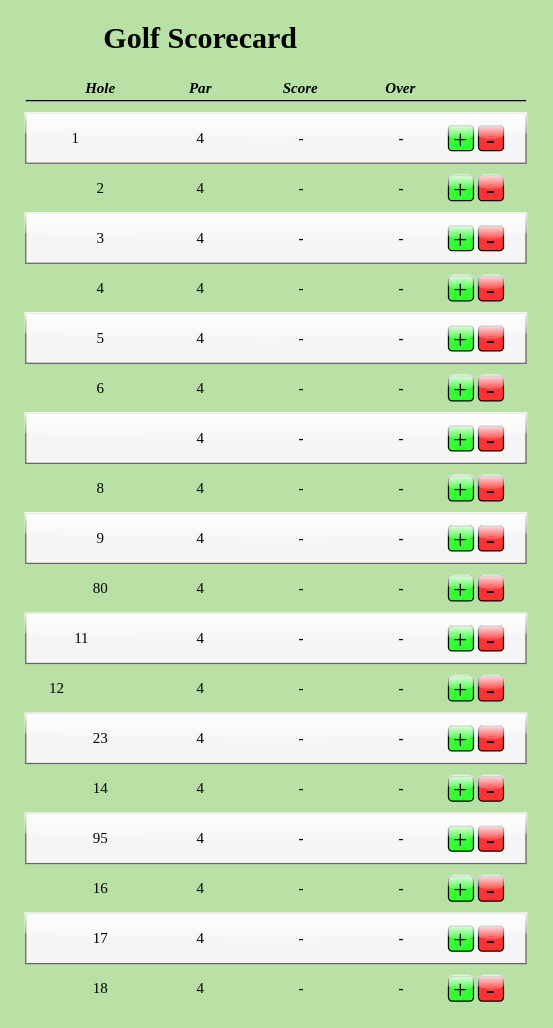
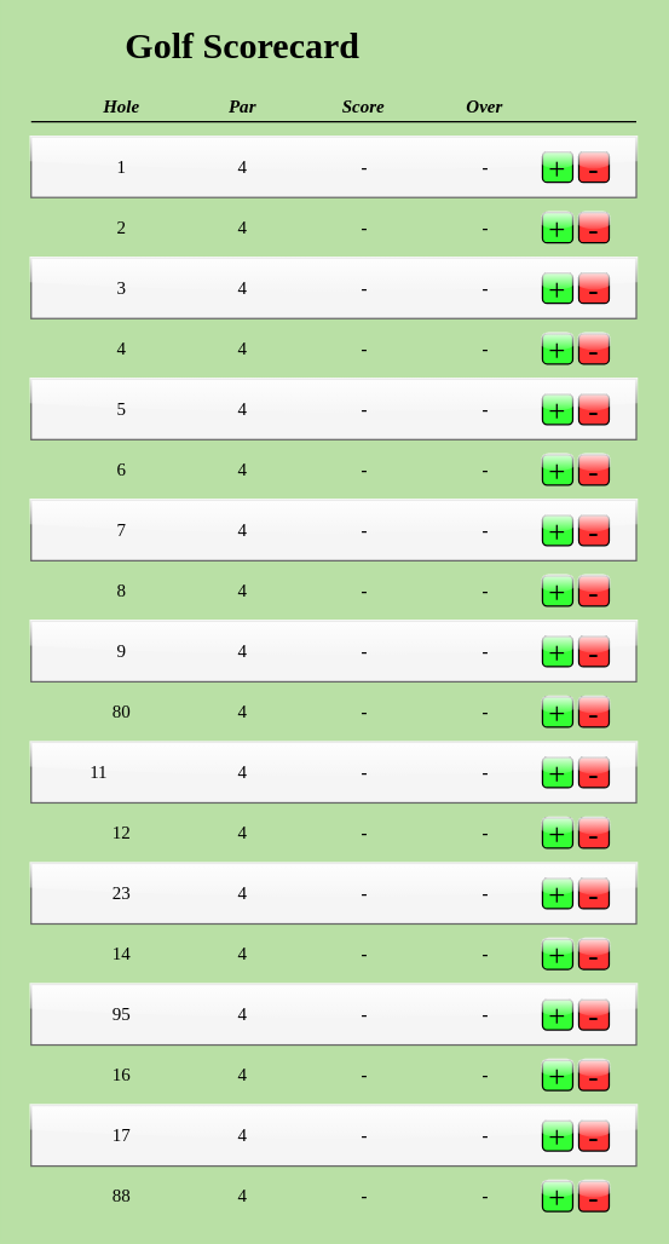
- <mxCell id="16" value="1" style="text;html=1;strokeColor=none;fillColor=none;align=center;verticalAlign=middle;whiteSpace=wrap;rounded=0;fontFamily=Comic Sans MS;fontSize=12;comic=0;" vertex="1" parent="1"><mxGeometry x="40" y="100" width="40" height="20" as="geometry" /></mxCell>
+ <mxCell id="16" value="1" style="text;html=1;strokeColor=none;fillColor=none;align=center;verticalAlign=middle;whiteSpace=wrap;rounded=0;fontFamily=Comic Sans MS;fontSize=12;comic=0;" vertex="1" parent="1"><mxGeometry x="60" y="100" width="40" height="20" as="geometry" /></mxCell>
+ <mxCell id="22" value="7" style="text;html=1;strokeColor=none;fillColor=none;align=center;verticalAlign=middle;whiteSpace=wrap;rounded=0;fontFamily=Comic Sans MS;fontSize=12;comic=0;" vertex="1" parent="1"><mxGeometry x="60" y="340" width="40" height="20" as="geometry" /></mxCell>
- <mxCell id="27" value="12" style="text;html=1;strokeColor=none;fillColor=none;align=center;verticalAlign=middle;whiteSpace=wrap;rounded=0;fontFamily=Comic Sans MS;fontSize=12;comic=0;" vertex="1" parent="1"><mxGeometry x="25" y="540" width="40" height="20" as="geometry" /></mxCell>
+ <mxCell id="27" value="12" style="text;html=1;strokeColor=none;fillColor=none;align=center;verticalAlign=middle;whiteSpace=wrap;rounded=0;fontFamily=Comic Sans MS;fontSize=12;comic=0;" vertex="1" parent="1"><mxGeometry x="60" y="540" width="40" height="20" as="geometry" /></mxCell>
- <mxCell id="33" value="18" style="text;html=1;strokeColor=none;fillColor=none;align=center;verticalAlign=middle;whiteSpace=wrap;rounded=0;fontFamily=Comic Sans MS;fontSize=12;comic=0;" vertex="1" parent="1"><mxGeometry x="60" y="780" width="40" height="20" as="geometry" /></mxCell>
+ <mxCell id="33" value="88" style="text;html=1;strokeColor=none;fillColor=none;align=center;verticalAlign=middle;whiteSpace=wrap;rounded=0;fontFamily=Comic Sans MS;fontSize=12;comic=0;" vertex="1" parent="1"><mxGeometry x="60" y="780" width="40" height="20" as="geometry" /></mxCell>
